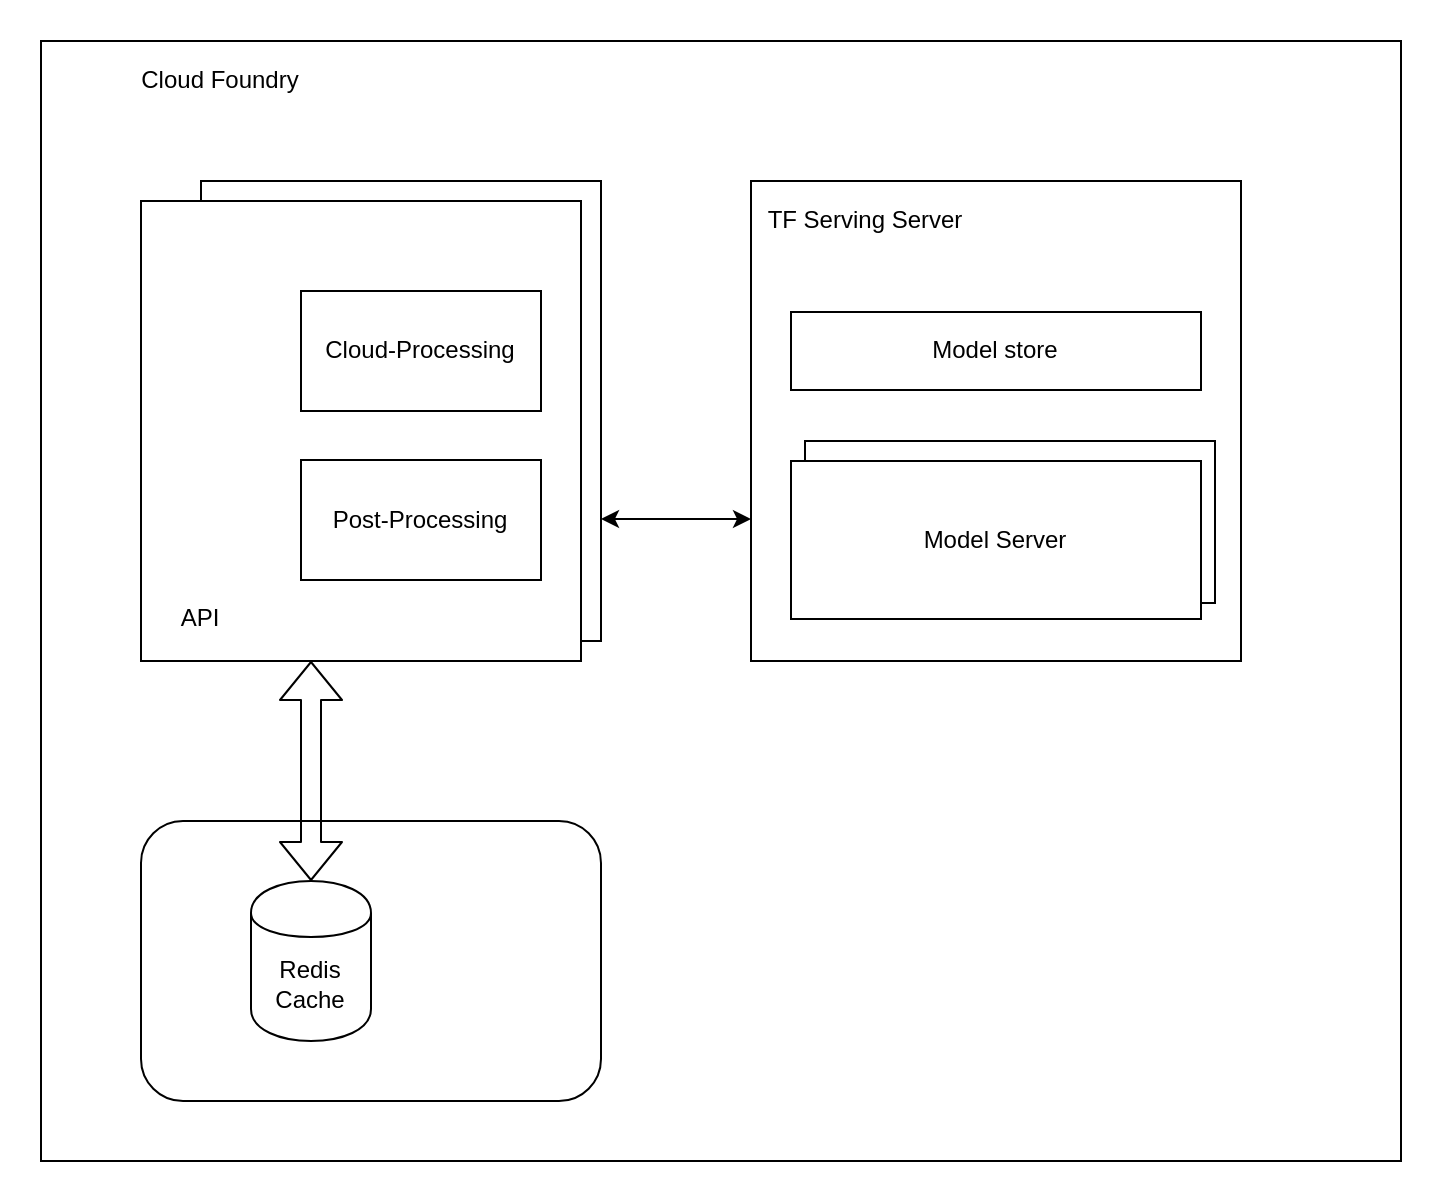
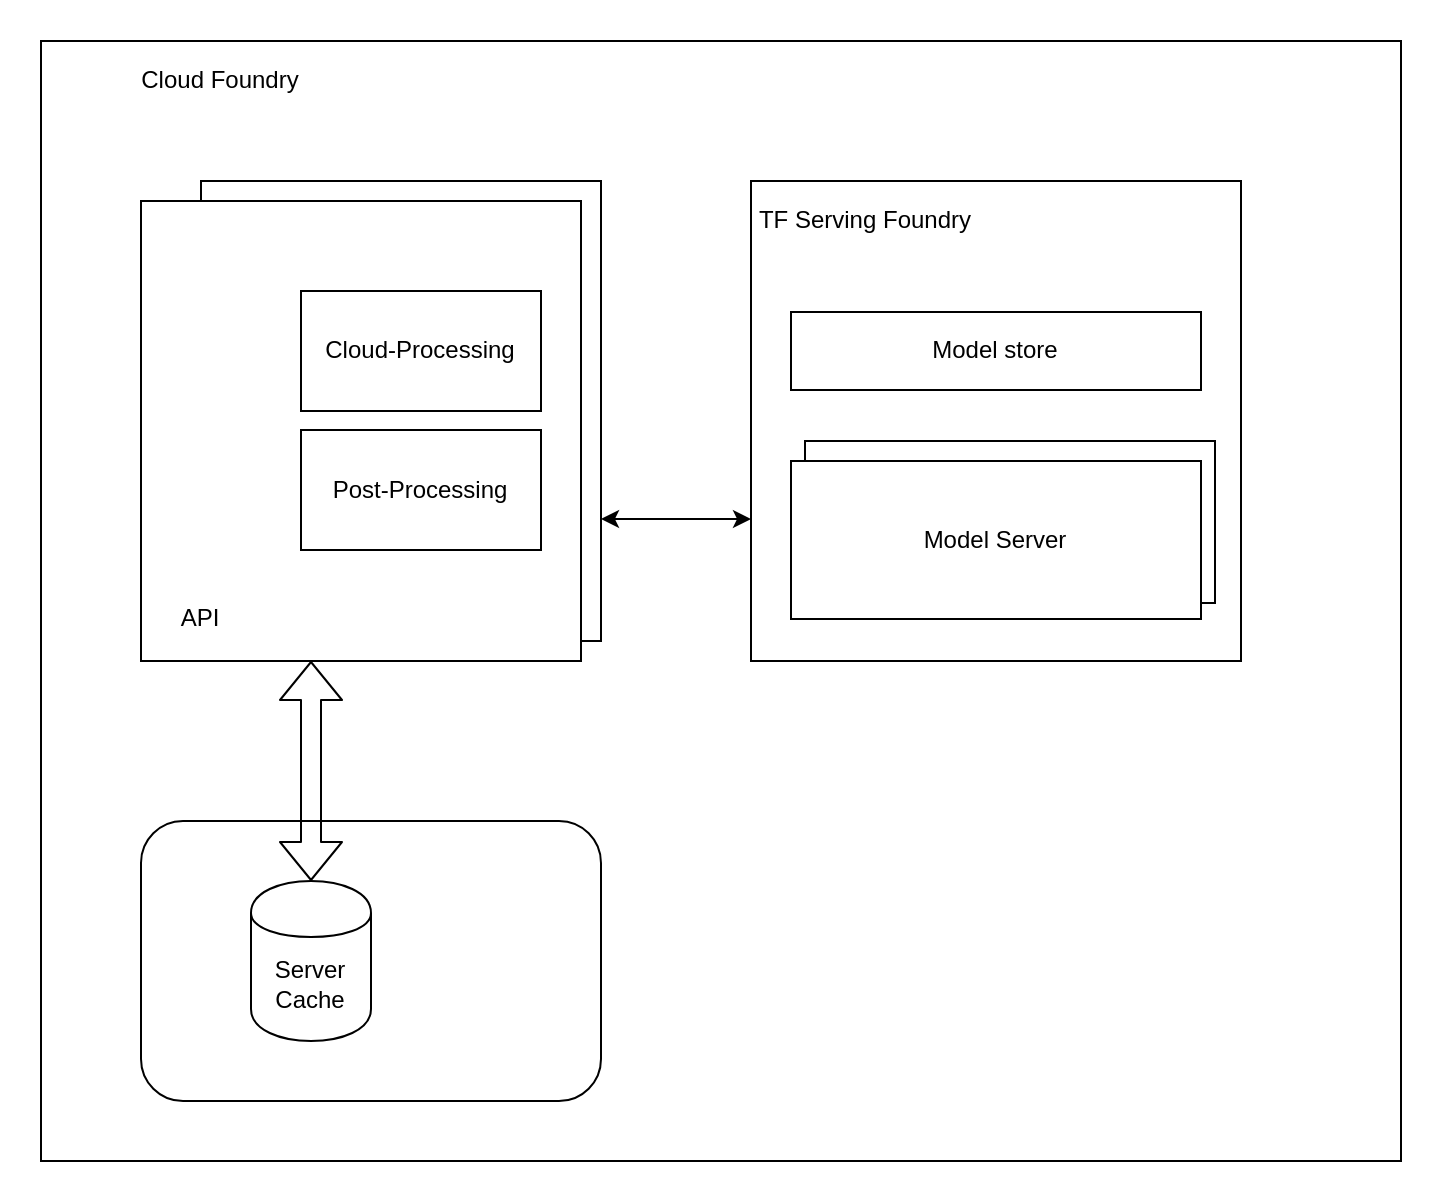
- <mxCell id="9" value="TF Serving Server" style="text;html=1;strokeColor=none;fillColor=none;align=center;verticalAlign=middle;whiteSpace=wrap;rounded=0;" vertex="1" parent="1"><mxGeometry x="360" y="100" width="145" height="20" as="geometry" /></mxCell>
+ <mxCell id="9" value="TF Serving Foundry" style="text;html=1;strokeColor=none;fillColor=none;align=center;verticalAlign=middle;whiteSpace=wrap;rounded=0;" vertex="1" parent="1"><mxGeometry x="360" y="100" width="145" height="20" as="geometry" /></mxCell>
- <mxCell id="16" value="Post-Processing" style="rounded=0;whiteSpace=wrap;html=1;" vertex="1" parent="1"><mxGeometry x="150" y="229.5" width="120" height="60" as="geometry" /></mxCell>
+ <mxCell id="16" value="Post-Processing" style="rounded=0;whiteSpace=wrap;html=1;" vertex="1" parent="1"><mxGeometry x="150" y="214.5" width="120" height="60" as="geometry" /></mxCell>
- <mxCell id="12" value="Redis Cache" style="shape=cylinder;whiteSpace=wrap;html=1;boundedLbl=1;backgroundOutline=1;" vertex="1" parent="1"><mxGeometry x="125" y="440" width="60" height="80" as="geometry" /></mxCell>
+ <mxCell id="12" value="Server Cache" style="shape=cylinder;whiteSpace=wrap;html=1;boundedLbl=1;backgroundOutline=1;" vertex="1" parent="1"><mxGeometry x="125" y="440" width="60" height="80" as="geometry" /></mxCell>
